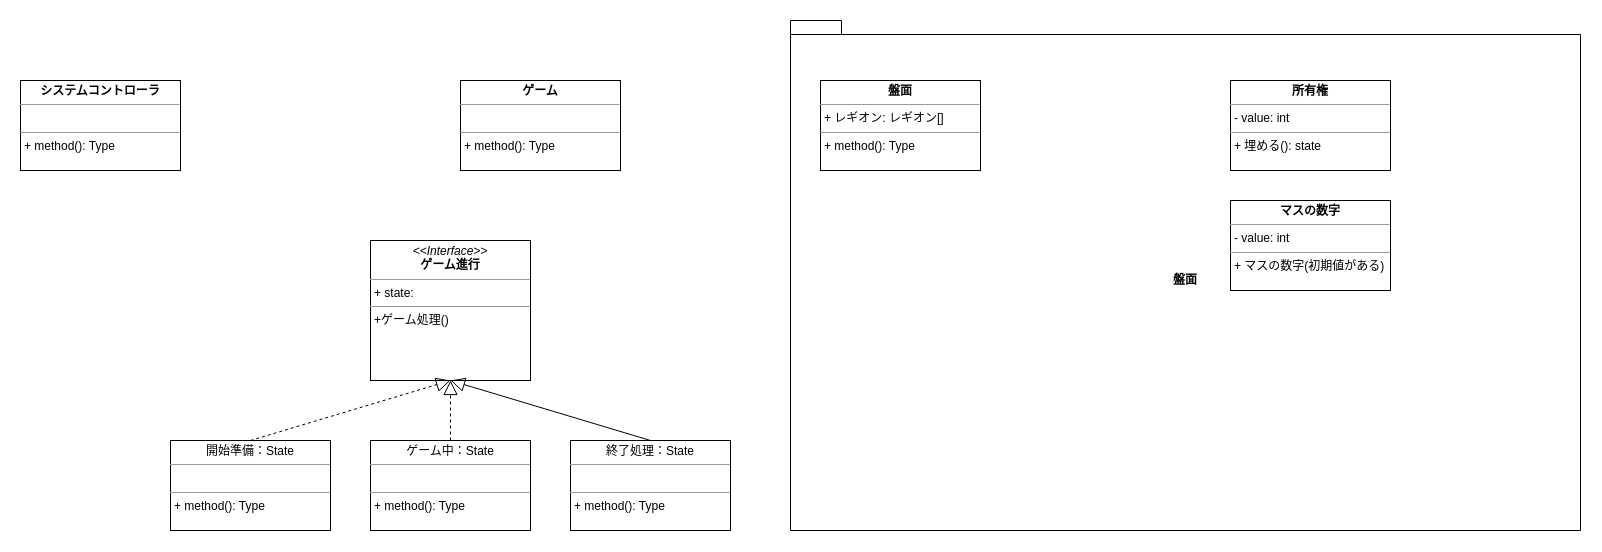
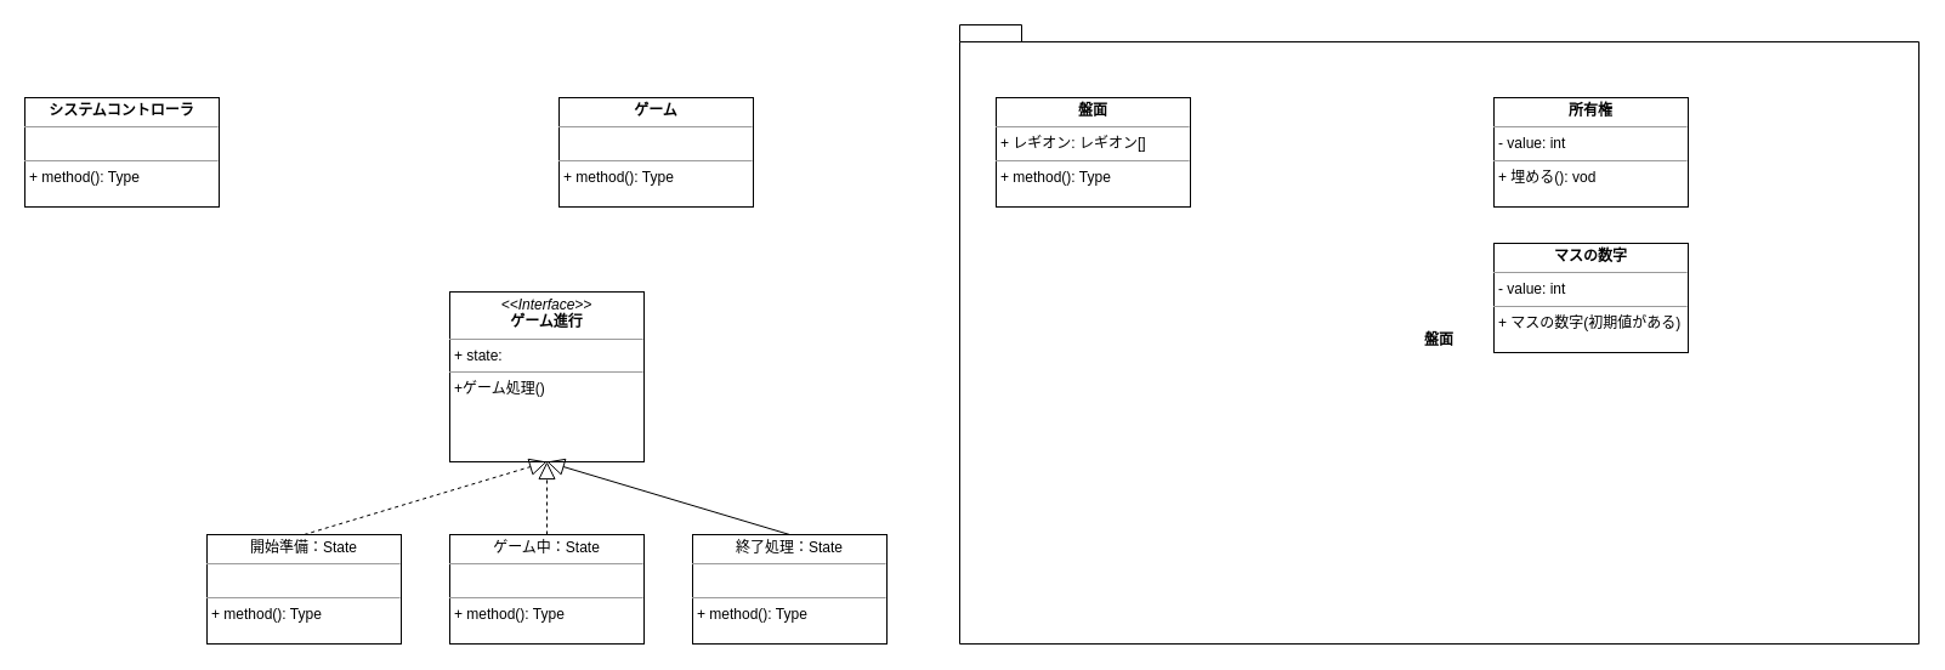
- <mxCell id="6" value="&lt;p style=&quot;margin:0px;margin-top:4px;text-align:center;&quot;&gt;&lt;b&gt;所有権&lt;/b&gt;&lt;br&gt;&lt;/p&gt;&lt;hr size=&quot;1&quot;&gt;&lt;p style=&quot;margin:0px;margin-left:4px;&quot;&gt;- value: int&lt;br&gt;&lt;/p&gt;&lt;hr size=&quot;1&quot;&gt;&lt;p style=&quot;margin:0px;margin-left:4px;&quot;&gt;+ 埋める(): state&lt;br&gt;&lt;/p&gt;" style="verticalAlign=top;align=left;overflow=fill;fontSize=12;fontFamily=Helvetica;html=1;" parent="1" vertex="1"><mxGeometry x="1230" y="80" width="160" height="90" as="geometry" /></mxCell>
+ <mxCell id="6" value="&lt;p style=&quot;margin:0px;margin-top:4px;text-align:center;&quot;&gt;&lt;b&gt;所有権&lt;/b&gt;&lt;br&gt;&lt;/p&gt;&lt;hr size=&quot;1&quot;&gt;&lt;p style=&quot;margin:0px;margin-left:4px;&quot;&gt;- value: int&lt;br&gt;&lt;/p&gt;&lt;hr size=&quot;1&quot;&gt;&lt;p style=&quot;margin:0px;margin-left:4px;&quot;&gt;+ 埋める(): vod&lt;br&gt;&lt;/p&gt;" style="verticalAlign=top;align=left;overflow=fill;fontSize=12;fontFamily=Helvetica;html=1;" parent="1" vertex="1"><mxGeometry x="1230" y="80" width="160" height="90" as="geometry" /></mxCell>
